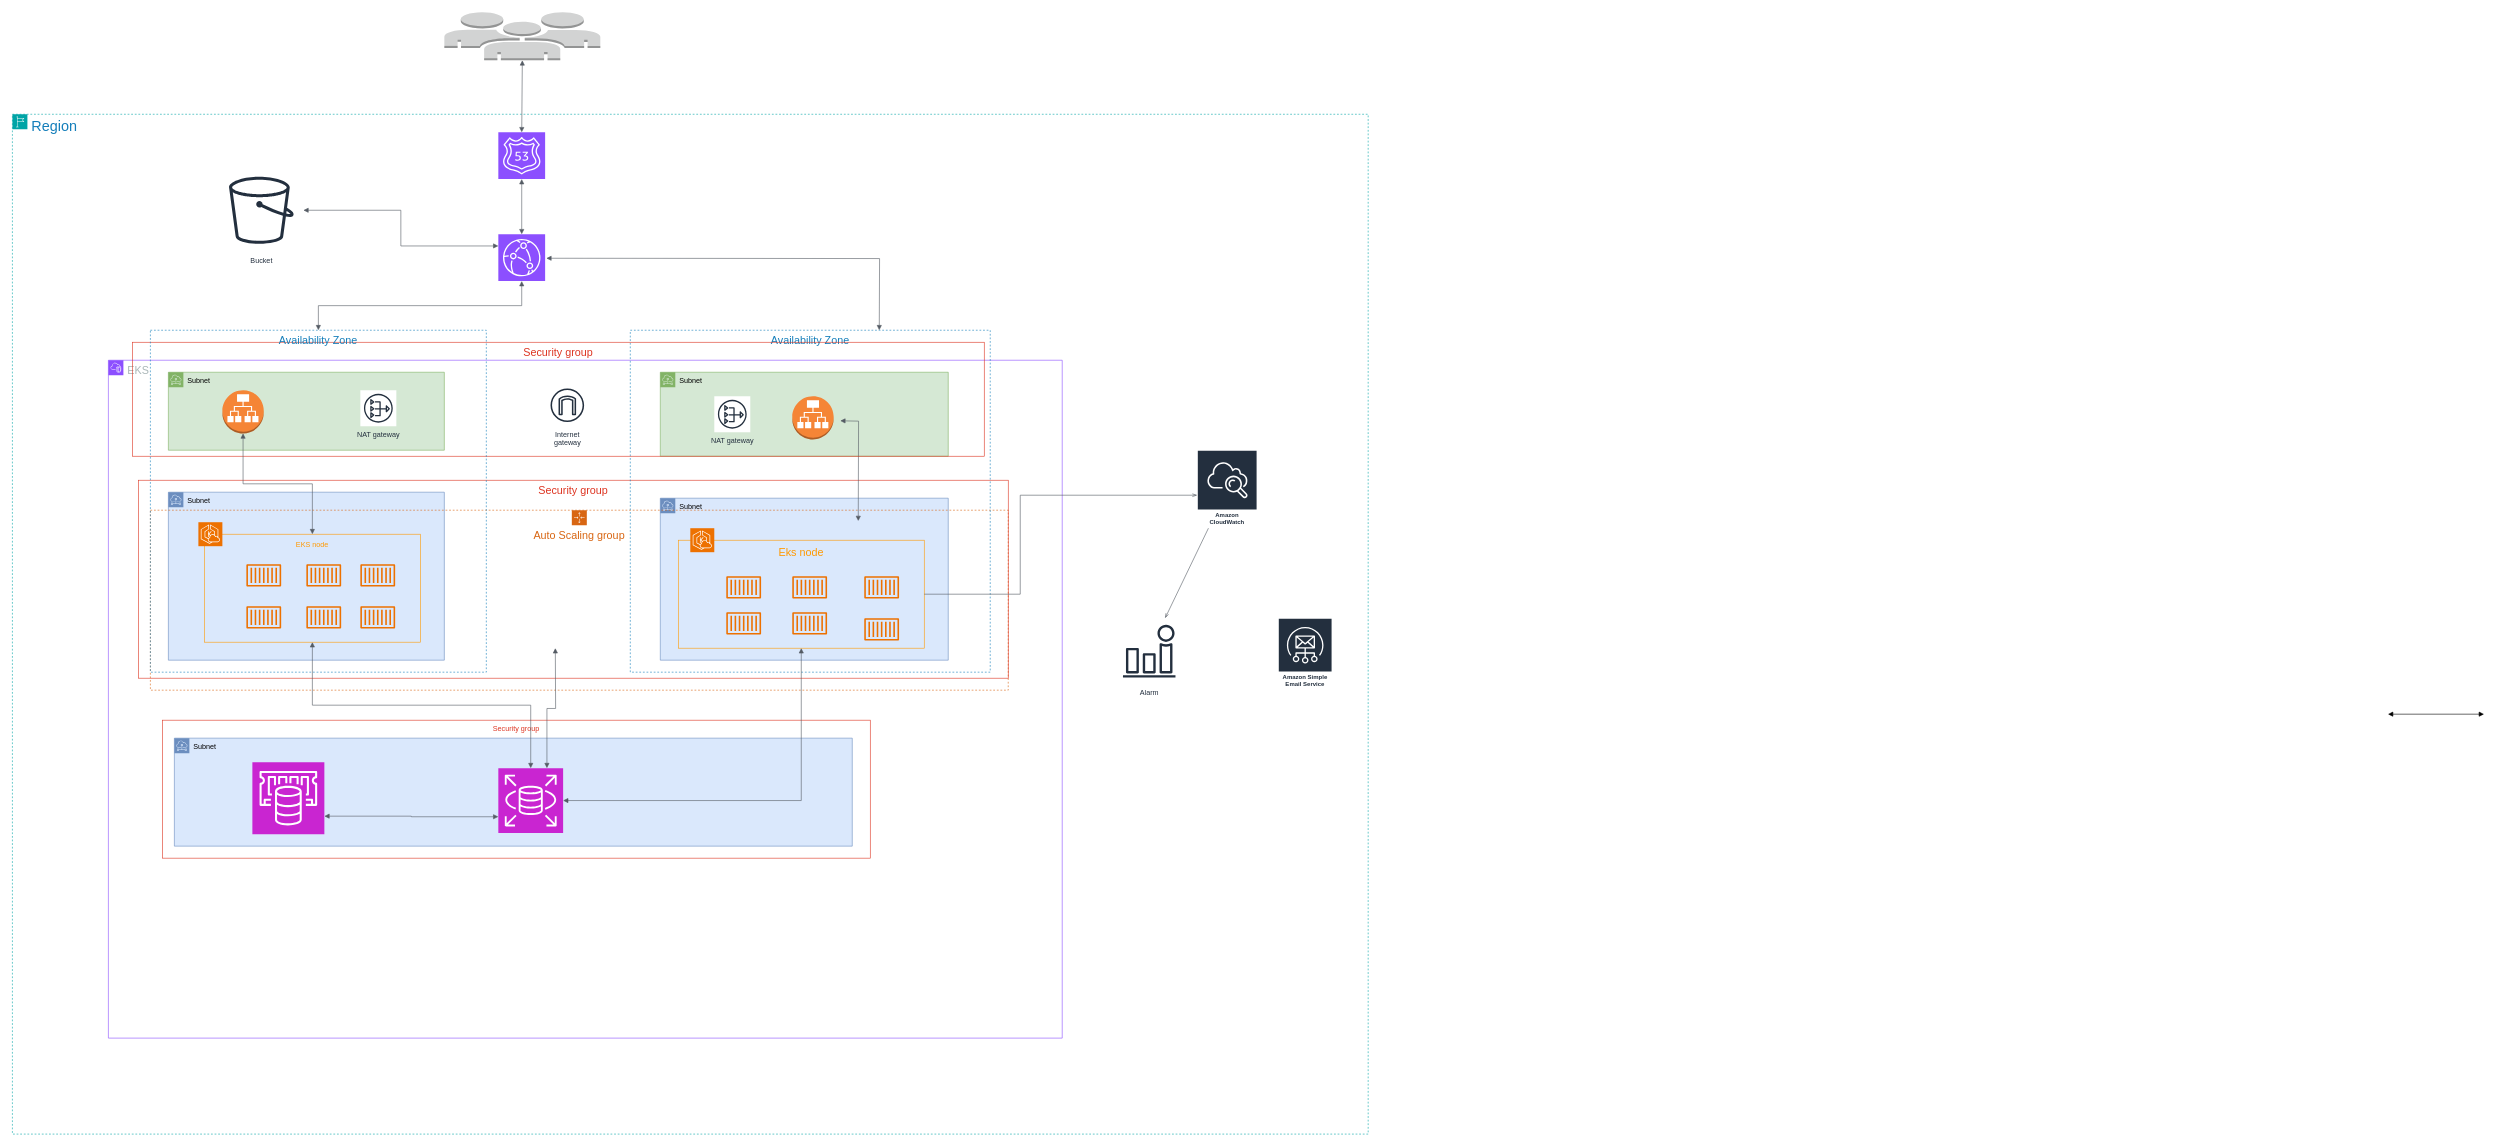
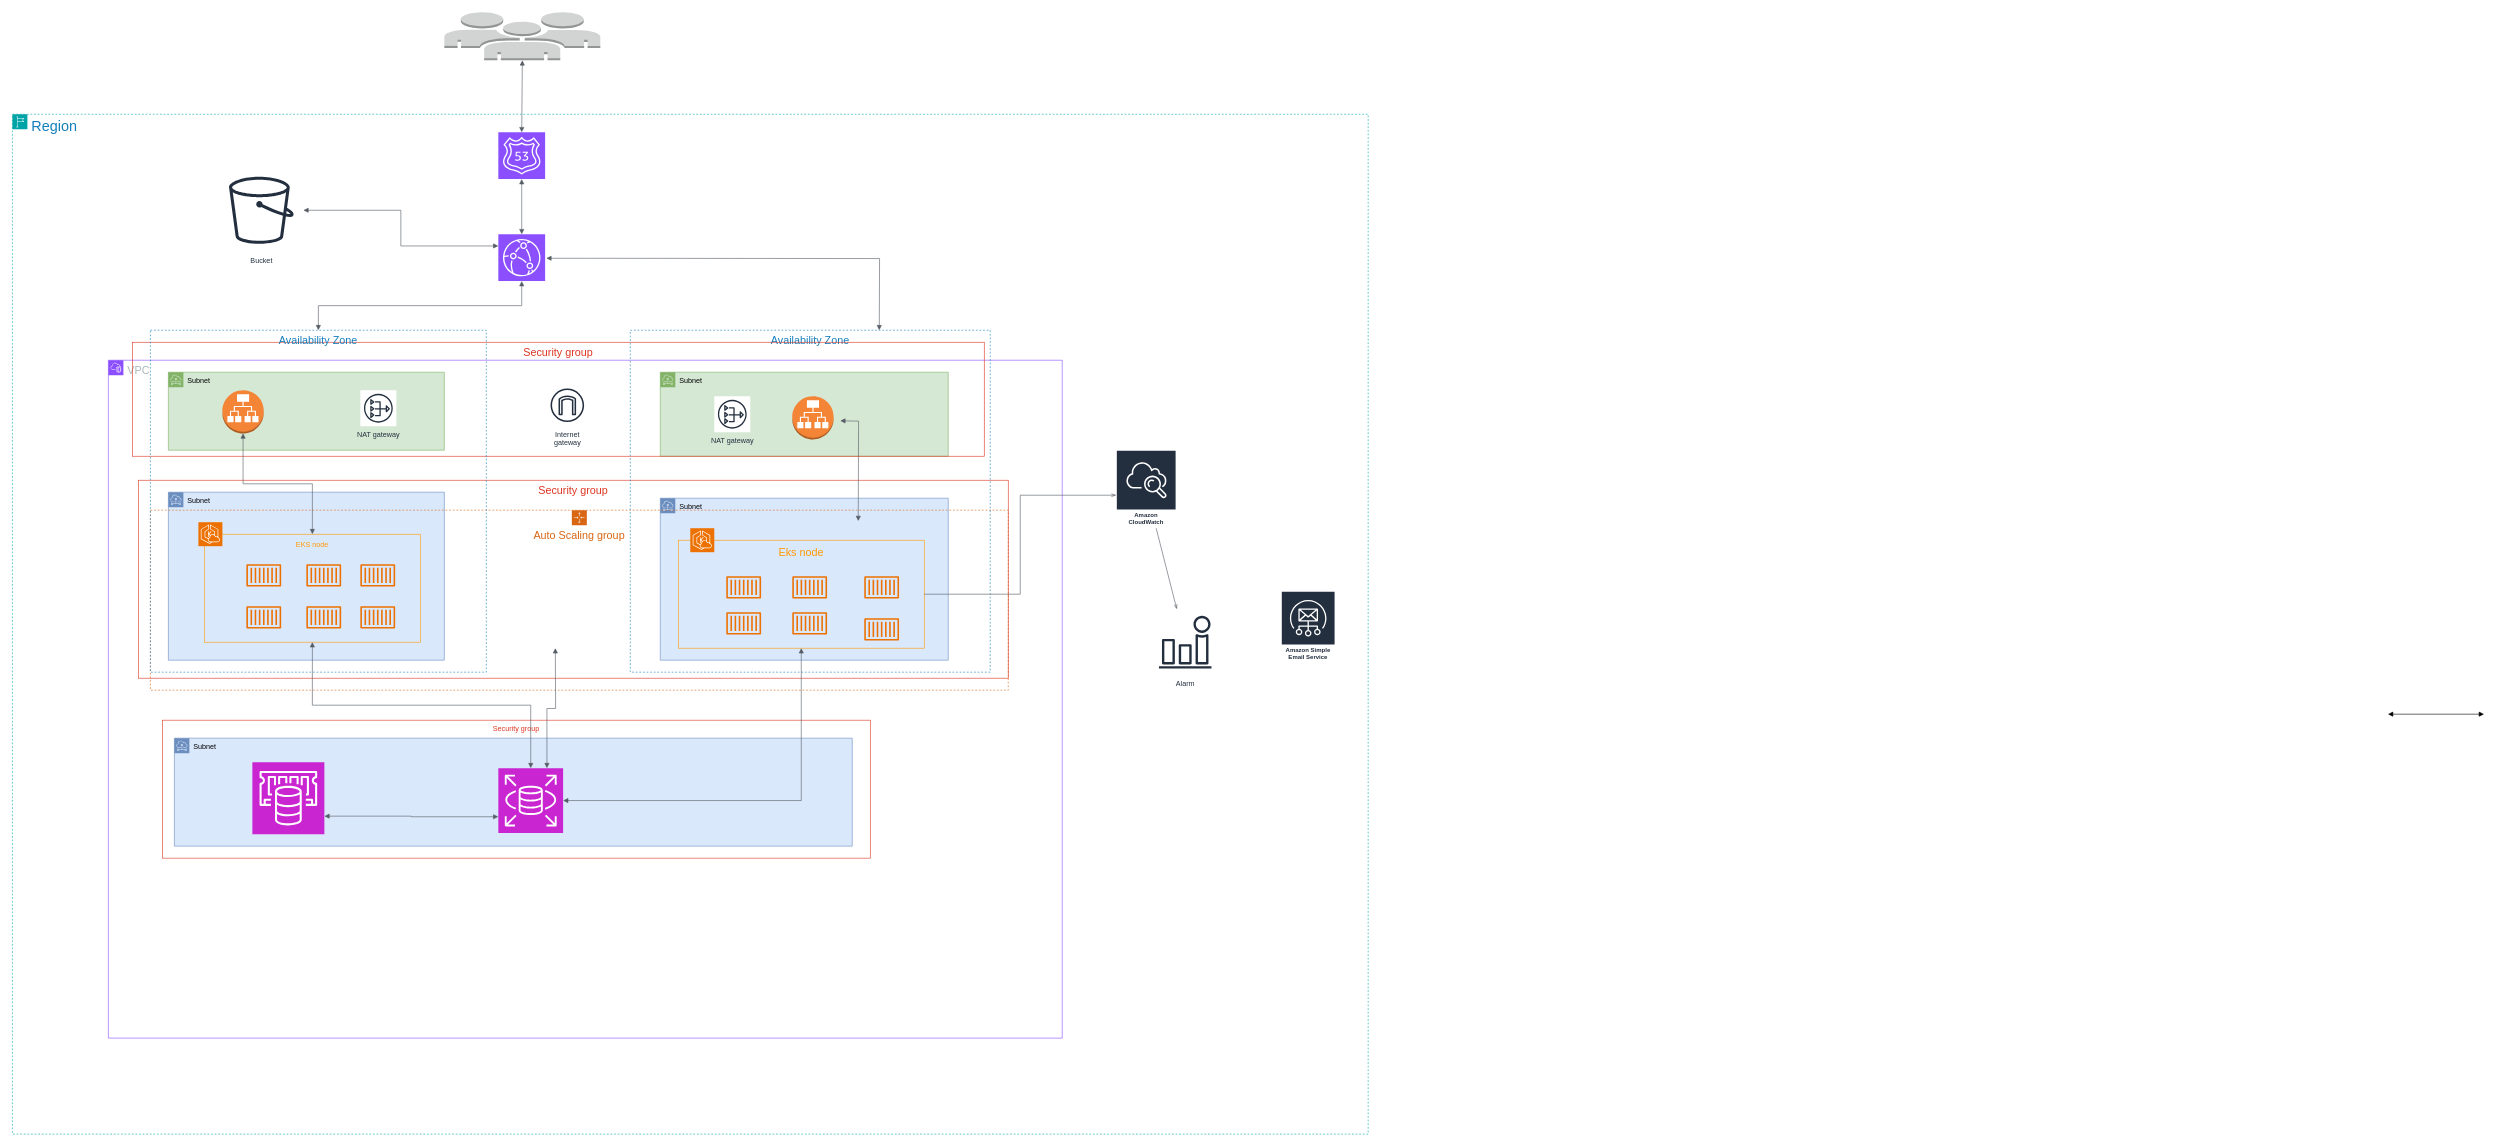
- <mxCell id="4" value="&lt;font style=&quot;font-size: 18px;&quot;&gt;EKS&lt;/font&gt;" style="points=[[0,0],[0.25,0],[0.5,0],[0.75,0],[1,0],[1,0.25],[1,0.5],[1,0.75],[1,1],[0.75,1],[0.5,1],[0.25,1],[0,1],[0,0.75],[0,0.5],[0,0.25]];outlineConnect=0;gradientColor=none;html=1;whiteSpace=wrap;fontSize=12;fontStyle=0;container=1;pointerEvents=0;collapsible=0;recursiveResize=0;shape=mxgraph.aws4.group;grIcon=mxgraph.aws4.group_vpc2;strokeColor=#8C4FFF;fillColor=none;verticalAlign=top;align=left;spacingLeft=30;fontColor=#AAB7B8;dashed=0;" parent="3" vertex="1"><mxGeometry x="160" y="410" width="1590" height="1130" as="geometry" /></mxCell>
+ <mxCell id="4" value="&lt;font style=&quot;font-size: 18px;&quot;&gt;VPC&lt;/font&gt;" style="points=[[0,0],[0.25,0],[0.5,0],[0.75,0],[1,0],[1,0.25],[1,0.5],[1,0.75],[1,1],[0.75,1],[0.5,1],[0.25,1],[0,1],[0,0.75],[0,0.5],[0,0.25]];outlineConnect=0;gradientColor=none;html=1;whiteSpace=wrap;fontSize=12;fontStyle=0;container=1;pointerEvents=0;collapsible=0;recursiveResize=0;shape=mxgraph.aws4.group;grIcon=mxgraph.aws4.group_vpc2;strokeColor=#8C4FFF;fillColor=none;verticalAlign=top;align=left;spacingLeft=30;fontColor=#AAB7B8;dashed=0;" parent="3" vertex="1"><mxGeometry x="160" y="410" width="1590" height="1130" as="geometry" /></mxCell>
- <mxCell id="31" value="Amazon CloudWatch" style="sketch=0;outlineConnect=0;fontColor=#232F3E;gradientColor=none;strokeColor=#ffffff;fillColor=#232F3E;dashed=0;verticalLabelPosition=middle;verticalAlign=bottom;align=center;html=1;whiteSpace=wrap;fontSize=10;fontStyle=1;spacing=3;shape=mxgraph.aws4.productIcon;prIcon=mxgraph.aws4.cloudwatch;" parent="3" vertex="1"><mxGeometry x="1975" y="560" width="100" height="130" as="geometry" /></mxCell>
+ <mxCell id="31" value="Amazon CloudWatch" style="sketch=0;outlineConnect=0;fontColor=#232F3E;gradientColor=none;strokeColor=#ffffff;fillColor=#232F3E;dashed=0;verticalLabelPosition=middle;verticalAlign=bottom;align=center;html=1;whiteSpace=wrap;fontSize=10;fontStyle=1;spacing=3;shape=mxgraph.aws4.productIcon;prIcon=mxgraph.aws4.cloudwatch;" parent="3" vertex="1"><mxGeometry x="1840" y="560" width="100" height="130" as="geometry" /></mxCell>
- <mxCell id="33" value="Alarm" style="sketch=0;outlineConnect=0;fontColor=#232F3E;gradientColor=none;strokeColor=#232F3E;fillColor=#ffffff;dashed=0;verticalLabelPosition=bottom;verticalAlign=top;align=center;html=1;fontSize=12;fontStyle=0;aspect=fixed;shape=mxgraph.aws4.resourceIcon;resIcon=mxgraph.aws4.alarm;" parent="3" vertex="1"><mxGeometry x="1840" y="840" width="110" height="110" as="geometry" /></mxCell>
+ <mxCell id="33" value="Alarm" style="sketch=0;outlineConnect=0;fontColor=#232F3E;gradientColor=none;strokeColor=#232F3E;fillColor=#ffffff;dashed=0;verticalLabelPosition=bottom;verticalAlign=top;align=center;html=1;fontSize=12;fontStyle=0;aspect=fixed;shape=mxgraph.aws4.resourceIcon;resIcon=mxgraph.aws4.alarm;" parent="3" vertex="1"><mxGeometry x="1900" y="825" width="110" height="110" as="geometry" /></mxCell>
- <mxCell id="32" value="Amazon Simple Email Service" style="sketch=0;outlineConnect=0;fontColor=#232F3E;gradientColor=none;strokeColor=#ffffff;fillColor=#232F3E;dashed=0;verticalLabelPosition=middle;verticalAlign=bottom;align=center;html=1;whiteSpace=wrap;fontSize=10;fontStyle=1;spacing=3;shape=mxgraph.aws4.productIcon;prIcon=mxgraph.aws4.simple_email_service;" parent="3" vertex="1"><mxGeometry x="2110" y="840" width="90" height="120" as="geometry" /></mxCell>
+ <mxCell id="32" value="Amazon Simple Email Service" style="sketch=0;outlineConnect=0;fontColor=#232F3E;gradientColor=none;strokeColor=#ffffff;fillColor=#232F3E;dashed=0;verticalLabelPosition=middle;verticalAlign=bottom;align=center;html=1;whiteSpace=wrap;fontSize=10;fontStyle=1;spacing=3;shape=mxgraph.aws4.productIcon;prIcon=mxgraph.aws4.simple_email_service;" parent="3" vertex="1"><mxGeometry x="2115" y="795" width="90" height="120" as="geometry" /></mxCell>
